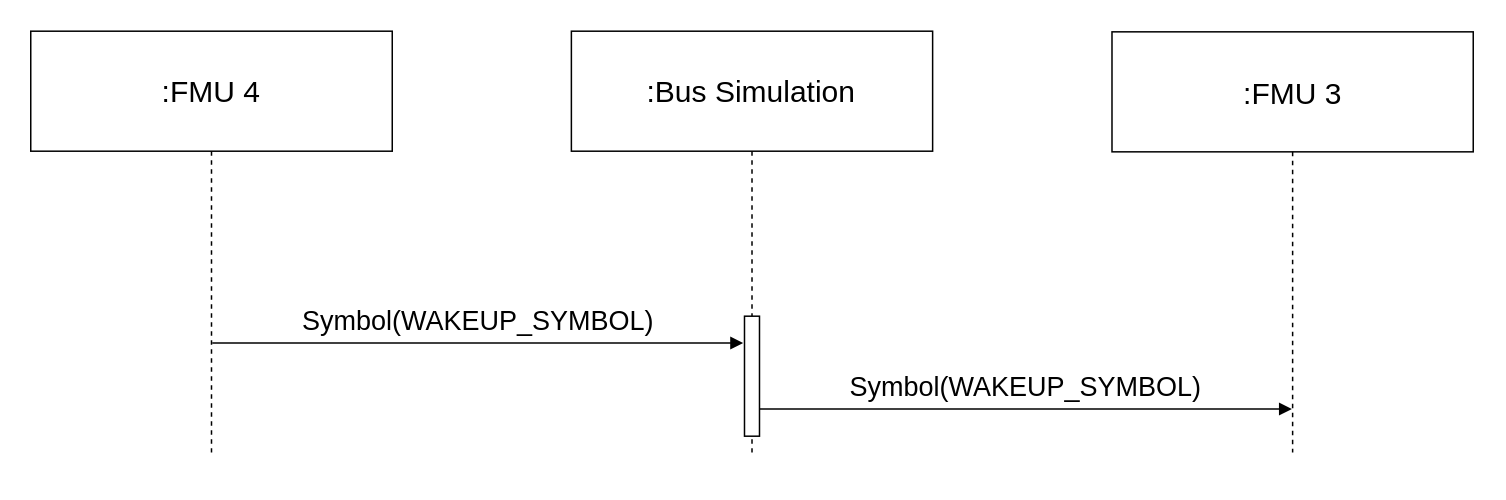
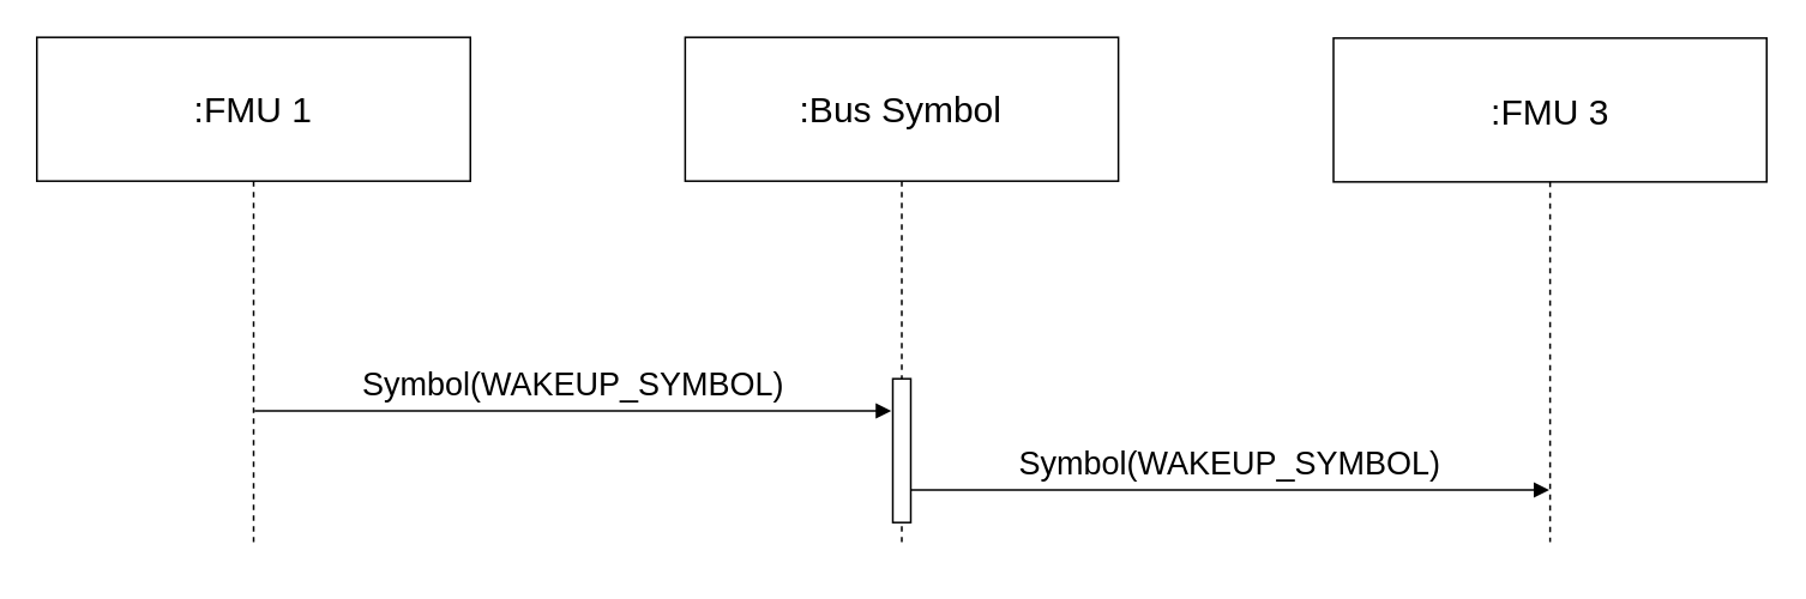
- <mxCell id="2" value="&lt;font style=&quot;font-size: 20px;&quot;&gt;:FMU 4&lt;/font&gt;" style="shape=umlLifeline;perimeter=lifelinePerimeter;whiteSpace=wrap;html=1;container=1;dropTarget=0;collapsible=0;recursiveResize=0;outlineConnect=0;portConstraint=eastwest;newEdgeStyle={&quot;curved&quot;:0,&quot;rounded&quot;:0};size=80;" parent="1" vertex="1"><mxGeometry x="20" y="20.13" width="241" height="280.87" as="geometry" /></mxCell>
+ <mxCell id="2" value="&lt;font style=&quot;font-size: 20px;&quot;&gt;:FMU 1&lt;/font&gt;" style="shape=umlLifeline;perimeter=lifelinePerimeter;whiteSpace=wrap;html=1;container=1;dropTarget=0;collapsible=0;recursiveResize=0;outlineConnect=0;portConstraint=eastwest;newEdgeStyle={&quot;curved&quot;:0,&quot;rounded&quot;:0};size=80;" parent="1" vertex="1"><mxGeometry x="20" y="20.13" width="241" height="280.87" as="geometry" /></mxCell>
- <mxCell id="4" value="&lt;font style=&quot;font-size: 20px;&quot;&gt;:Bus Simulation&lt;/font&gt;" style="shape=umlLifeline;perimeter=lifelinePerimeter;whiteSpace=wrap;html=1;container=1;dropTarget=0;collapsible=0;recursiveResize=0;outlineConnect=0;portConstraint=eastwest;newEdgeStyle={&quot;curved&quot;:0,&quot;rounded&quot;:0};size=80;" parent="1" vertex="1"><mxGeometry x="380.42" y="20.13" width="240.83" height="280.87" as="geometry" /></mxCell>
+ <mxCell id="4" value="&lt;font style=&quot;font-size: 20px;&quot;&gt;:Bus Symbol&lt;/font&gt;" style="shape=umlLifeline;perimeter=lifelinePerimeter;whiteSpace=wrap;html=1;container=1;dropTarget=0;collapsible=0;recursiveResize=0;outlineConnect=0;portConstraint=eastwest;newEdgeStyle={&quot;curved&quot;:0,&quot;rounded&quot;:0};size=80;" parent="1" vertex="1"><mxGeometry x="380.42" y="20.13" width="240.83" height="280.87" as="geometry" /></mxCell>
